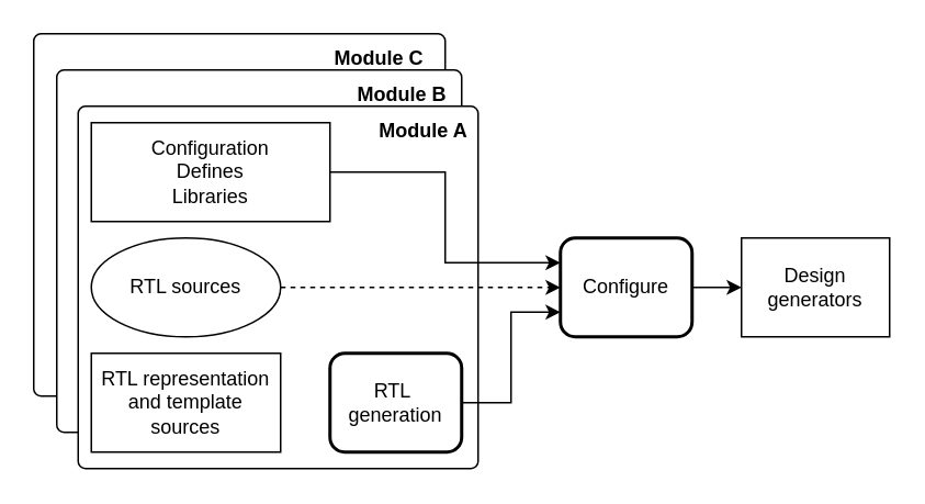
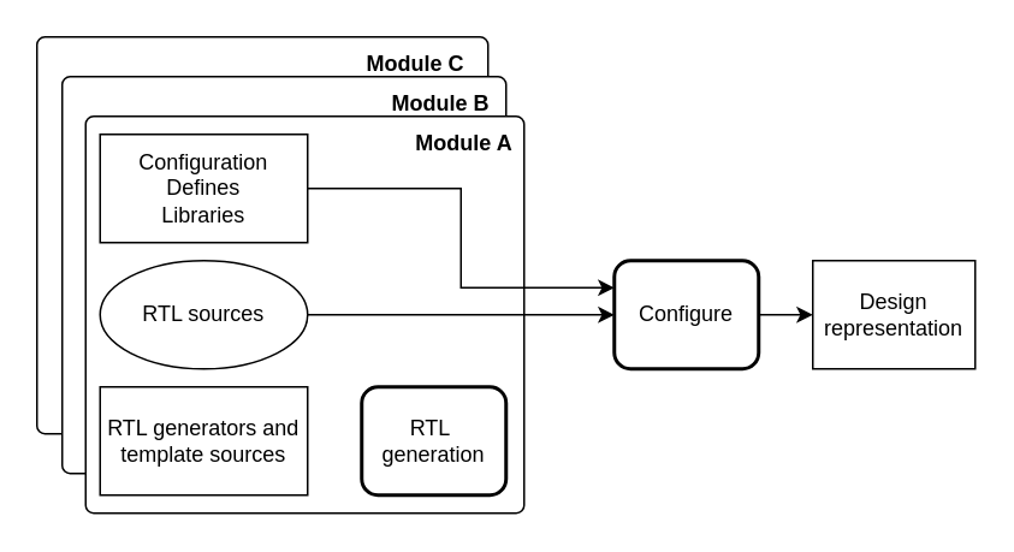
- <mxCell id="11" value="Configuration&lt;br&gt;Defines&lt;br&gt;Libraries" style="rounded=0;whiteSpace=wrap;html=1;" parent="1" vertex="1"><mxGeometry x="55" y="74" width="145" height="60" as="geometry" /></mxCell>
+ <mxCell id="11" value="Configuration&lt;br&gt;Defines&lt;br&gt;Libraries" style="rounded=0;whiteSpace=wrap;html=1;" parent="1" vertex="1"><mxGeometry x="55" y="74" width="115" height="60" as="geometry" /></mxCell>
- <mxCell id="8" style="edgeStyle=orthogonalEdgeStyle;rounded=0;orthogonalLoop=1;jettySize=auto;html=1;exitX=1;exitY=0.5;exitDx=0;exitDy=0;entryX=0;entryY=0.5;entryDx=0;entryDy=0;dashed=1;" parent="1" source="9" target="16" edge="1"><mxGeometry relative="1" as="geometry"><mxPoint x="320" y="174" as="targetPoint" /></mxGeometry></mxCell>
+ <mxCell id="8" style="edgeStyle=orthogonalEdgeStyle;rounded=0;orthogonalLoop=1;jettySize=auto;html=1;exitX=1;exitY=0.5;exitDx=0;exitDy=0;entryX=0;entryY=0.5;entryDx=0;entryDy=0;" parent="1" source="9" target="16" edge="1"><mxGeometry relative="1" as="geometry"><mxPoint x="320" y="174" as="targetPoint" /></mxGeometry></mxCell>
- <mxCell id="17" value="Design generators" style="rounded=1;whiteSpace=wrap;html=1;arcSize=0;" parent="1" vertex="1"><mxGeometry x="450" y="144" width="90" height="60" as="geometry" /></mxCell>
+ <mxCell id="17" value="Design representation" style="rounded=1;whiteSpace=wrap;html=1;arcSize=0;" parent="1" vertex="1"><mxGeometry x="450" y="144" width="90" height="60" as="geometry" /></mxCell>
- <mxCell id="5" style="edgeStyle=orthogonalEdgeStyle;rounded=0;orthogonalLoop=1;jettySize=auto;html=1;exitX=1;exitY=0.5;exitDx=0;exitDy=0;entryX=0;entryY=0.75;entryDx=0;entryDy=0;" parent="1" source="6" target="16" edge="1"><mxGeometry relative="1" as="geometry"><mxPoint x="320" y="189" as="targetPoint" /></mxGeometry></mxCell>
- <mxCell id="7" value="RTL representation and template sources" style="rounded=0;whiteSpace=wrap;html=1;" parent="1" vertex="1"><mxGeometry x="55" y="214" width="115" height="60" as="geometry" /></mxCell>
+ <mxCell id="7" value="RTL generators and template sources" style="rounded=0;whiteSpace=wrap;html=1;" parent="1" vertex="1"><mxGeometry x="55" y="214" width="115" height="60" as="geometry" /></mxCell>
